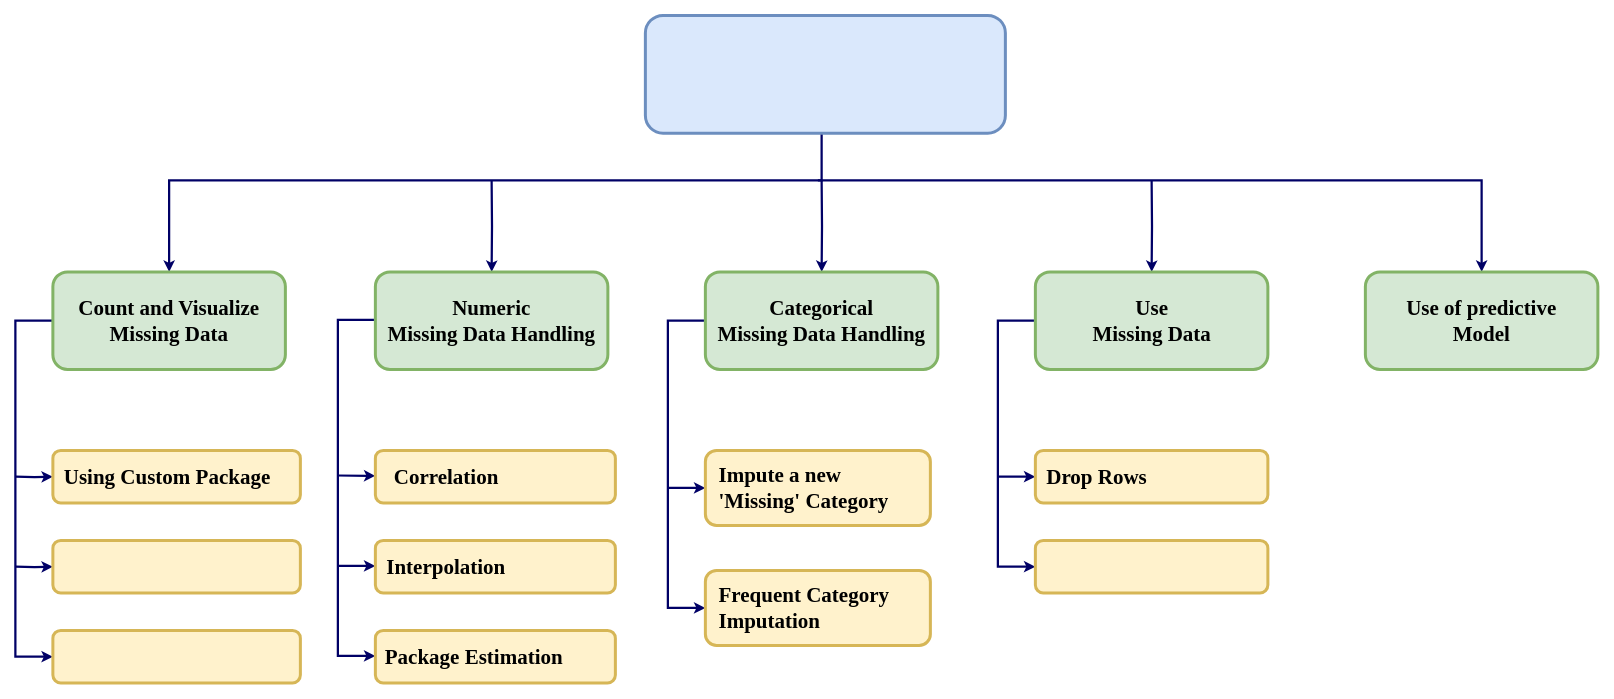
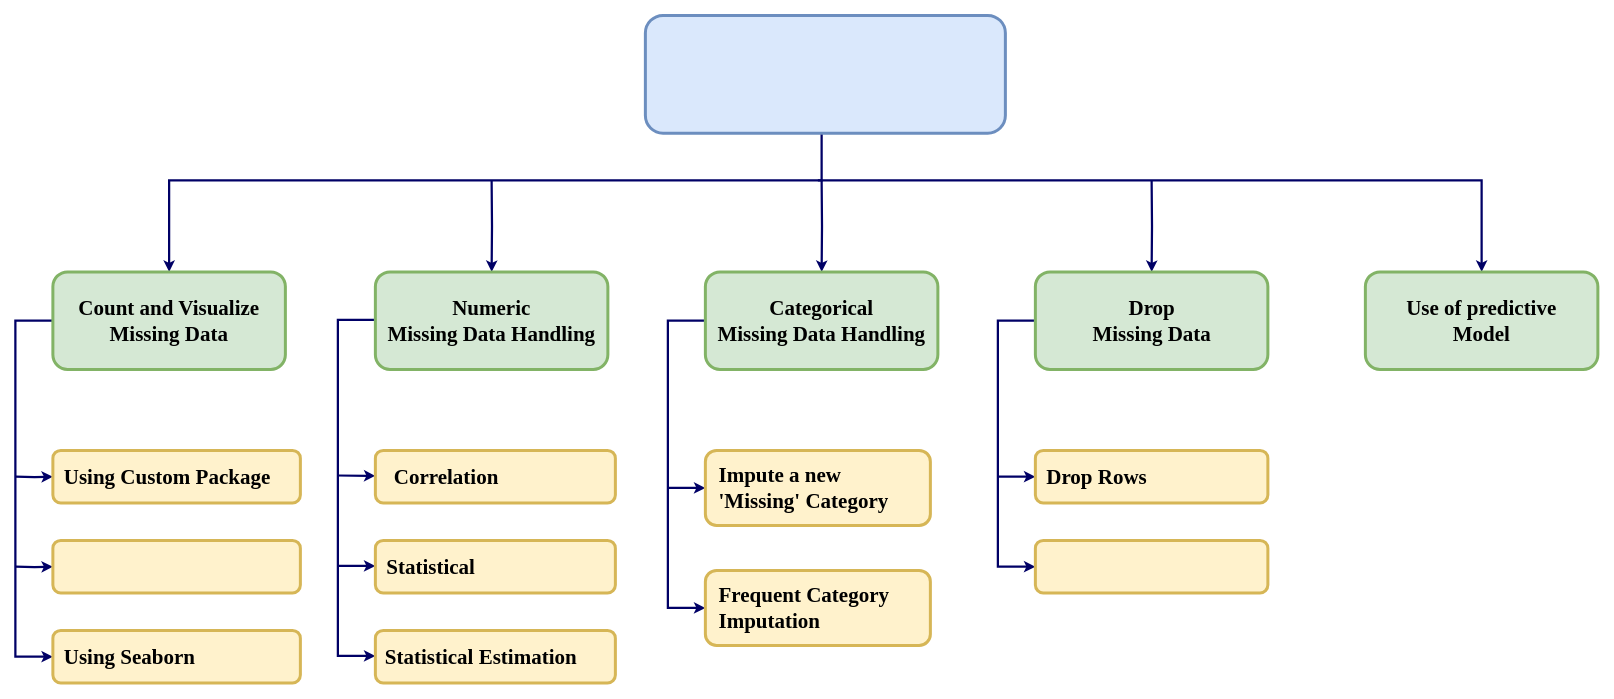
- <mxCell id="22" value="&lt;font face=&quot;Comic Sans MS&quot; size=&quot;1&quot; style=&quot;&quot;&gt;&lt;b style=&quot;font-size: 28px;&quot;&gt;Use&lt;br&gt;Missing Data&lt;/b&gt;&lt;/font&gt;" style="text;html=1;strokeColor=none;fillColor=none;align=center;verticalAlign=middle;whiteSpace=wrap;rounded=0;" vertex="1" parent="1"><mxGeometry x="1414.5" y="399.5" width="241" height="55" as="geometry" /></mxCell>
+ <mxCell id="22" value="&lt;font face=&quot;Comic Sans MS&quot; size=&quot;1&quot; style=&quot;&quot;&gt;&lt;b style=&quot;font-size: 28px;&quot;&gt;Drop&lt;br&gt;Missing Data&lt;/b&gt;&lt;/font&gt;" style="text;html=1;strokeColor=none;fillColor=none;align=center;verticalAlign=middle;whiteSpace=wrap;rounded=0;" vertex="1" parent="1"><mxGeometry x="1414.5" y="399.5" width="241" height="55" as="geometry" /></mxCell>
- <mxCell id="36" value="&lt;font face=&quot;Comic Sans MS&quot; size=&quot;1&quot; style=&quot;&quot;&gt;&lt;b style=&quot;font-size: 28px;&quot;&gt;Interpolation&lt;/b&gt;&lt;/font&gt;" style="text;html=1;strokeColor=none;fillColor=none;align=left;verticalAlign=middle;whiteSpace=wrap;rounded=0;" vertex="1" parent="1"><mxGeometry x="513.13" y="727.5" width="293.75" height="55" as="geometry" /></mxCell>
+ <mxCell id="36" value="&lt;font face=&quot;Comic Sans MS&quot; size=&quot;1&quot; style=&quot;&quot;&gt;&lt;b style=&quot;font-size: 28px;&quot;&gt;Statistical&lt;/b&gt;&lt;/font&gt;" style="text;html=1;strokeColor=none;fillColor=none;align=left;verticalAlign=middle;whiteSpace=wrap;rounded=0;" vertex="1" parent="1"><mxGeometry x="513.13" y="727.5" width="293.75" height="55" as="geometry" /></mxCell>
+ <mxCell id="32" value="&lt;font face=&quot;Comic Sans MS&quot; size=&quot;1&quot; style=&quot;&quot;&gt;&lt;b style=&quot;font-size: 28px;&quot;&gt;Using Seaborn&lt;/b&gt;&lt;/font&gt;" style="text;html=1;strokeColor=none;fillColor=none;align=left;verticalAlign=middle;whiteSpace=wrap;rounded=0;" vertex="1" parent="1"><mxGeometry x="82.5" y="847.5" width="315" height="55" as="geometry" /></mxCell>
- <mxCell id="38" value="&lt;font face=&quot;Comic Sans MS&quot; size=&quot;1&quot; style=&quot;&quot;&gt;&lt;b style=&quot;font-size: 28px;&quot;&gt;Package Estimation&lt;/b&gt;&lt;/font&gt;" style="text;html=1;strokeColor=none;fillColor=none;align=left;verticalAlign=middle;whiteSpace=wrap;rounded=0;" vertex="1" parent="1"><mxGeometry x="511.25" y="847.5" width="303.75" height="55" as="geometry" /></mxCell>
+ <mxCell id="38" value="&lt;font face=&quot;Comic Sans MS&quot; size=&quot;1&quot; style=&quot;&quot;&gt;&lt;b style=&quot;font-size: 28px;&quot;&gt;Statistical Estimation&lt;/b&gt;&lt;/font&gt;" style="text;html=1;strokeColor=none;fillColor=none;align=left;verticalAlign=middle;whiteSpace=wrap;rounded=0;" vertex="1" parent="1"><mxGeometry x="511.25" y="847.5" width="303.75" height="55" as="geometry" /></mxCell>
